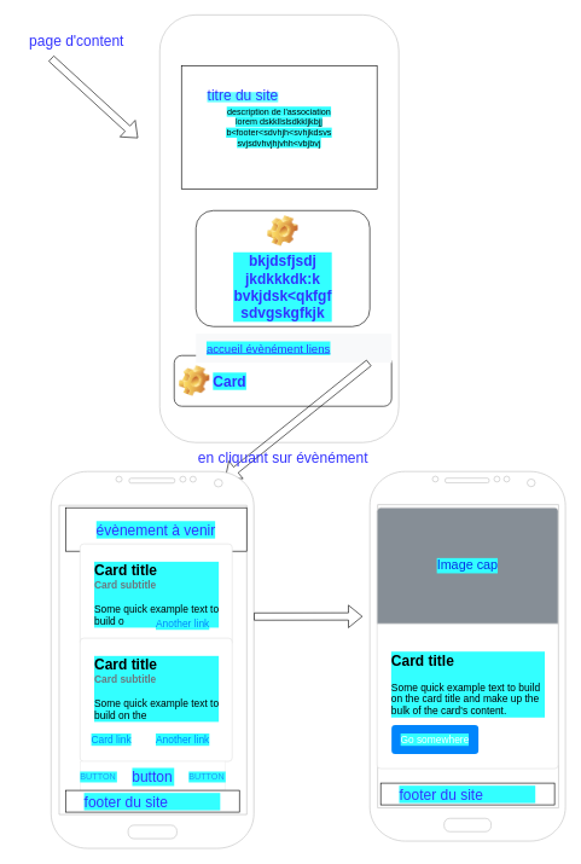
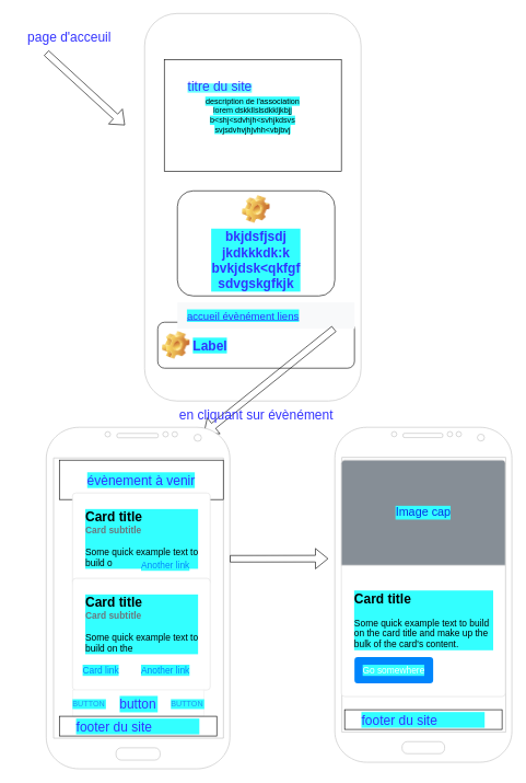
- <mxCell id="8" value="page d'content" style="text;html=1;align=center;verticalAlign=middle;resizable=0;points=[];autosize=1;strokeColor=none;fillColor=none;fontSize=20;fontColor=#3333FF;" vertex="1" parent="1"><mxGeometry x="20" y="40" width="170" height="30" as="geometry" /></mxCell>
+ <mxCell id="8" value="page d'acceuil" style="text;html=1;align=center;verticalAlign=middle;resizable=0;points=[];autosize=1;strokeColor=none;fillColor=none;fontSize=20;fontColor=#3333FF;" vertex="1" parent="1"><mxGeometry x="20" y="40" width="170" height="30" as="geometry" /></mxCell>
- <mxCell id="3" value="&lt;div&gt;&lt;span style=&quot;background-color: rgb(51, 255, 255);&quot;&gt;description de l'association&lt;br&gt;&lt;/span&gt;&lt;/div&gt;&lt;div&gt;&lt;span style=&quot;background-color: rgb(51, 255, 255);&quot;&gt;lorem dskkllslsdkkljkbjj&lt;/span&gt;&lt;/div&gt;&lt;div&gt;&lt;span style=&quot;background-color: rgb(51, 255, 255);&quot;&gt;b&amp;lt;footer&amp;lt;sdvhjh&amp;lt;svhjkdsvs&lt;/span&gt;&lt;/div&gt;&lt;div&gt;&lt;span style=&quot;background-color: rgb(51, 255, 255);&quot;&gt;svjsdvhvjhjvhh&amp;lt;vbjbvj&lt;br&gt;&lt;/span&gt;&lt;/div&gt;&lt;div&gt;&lt;span style=&quot;background-color: rgb(51, 255, 255);&quot;&gt;&lt;/span&gt;&lt;/div&gt;" style="rounded=0;whiteSpace=wrap;html=1;" vertex="1" parent="1"><mxGeometry x="250" y="90" width="270" height="170" as="geometry" /></mxCell>
+ <mxCell id="3" value="&lt;div&gt;&lt;span style=&quot;background-color: rgb(51, 255, 255);&quot;&gt;description de l'association&lt;br&gt;&lt;/span&gt;&lt;/div&gt;&lt;div&gt;&lt;span style=&quot;background-color: rgb(51, 255, 255);&quot;&gt;lorem dskkllslsdkkljkbjj&lt;/span&gt;&lt;/div&gt;&lt;div&gt;&lt;span style=&quot;background-color: rgb(51, 255, 255);&quot;&gt;b&amp;lt;shj&amp;lt;sdvhjh&amp;lt;svhjkdsvs&lt;/span&gt;&lt;/div&gt;&lt;div&gt;&lt;span style=&quot;background-color: rgb(51, 255, 255);&quot;&gt;svjsdvhvjhjvhh&amp;lt;vbjbvj&lt;br&gt;&lt;/span&gt;&lt;/div&gt;&lt;div&gt;&lt;span style=&quot;background-color: rgb(51, 255, 255);&quot;&gt;&lt;/span&gt;&lt;/div&gt;" style="rounded=0;whiteSpace=wrap;html=1;" vertex="1" parent="1"><mxGeometry x="250" y="90" width="270" height="170" as="geometry" /></mxCell>
- <mxCell id="5" value="Card" style="label;whiteSpace=wrap;html=1;image=img/clipart/Gear_128x128.png;labelBackgroundColor=#33FFFF;fontSize=20;fontColor=#3333FF;" vertex="1" parent="1"><mxGeometry x="240" y="490" width="300" height="70" as="geometry" /></mxCell>
+ <mxCell id="5" value="Label" style="label;whiteSpace=wrap;html=1;image=img/clipart/Gear_128x128.png;labelBackgroundColor=#33FFFF;fontSize=20;fontColor=#3333FF;" vertex="1" parent="1"><mxGeometry x="240" y="490" width="300" height="70" as="geometry" /></mxCell>
